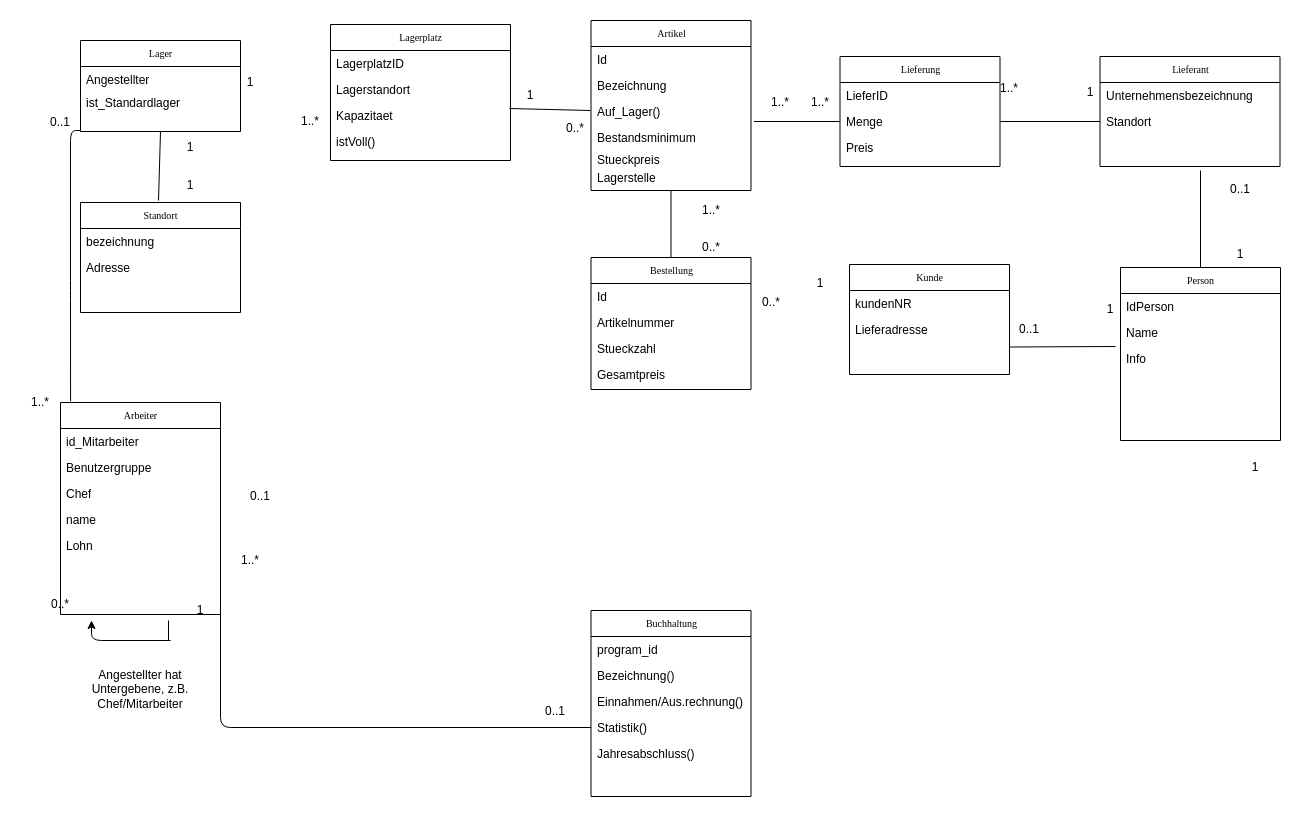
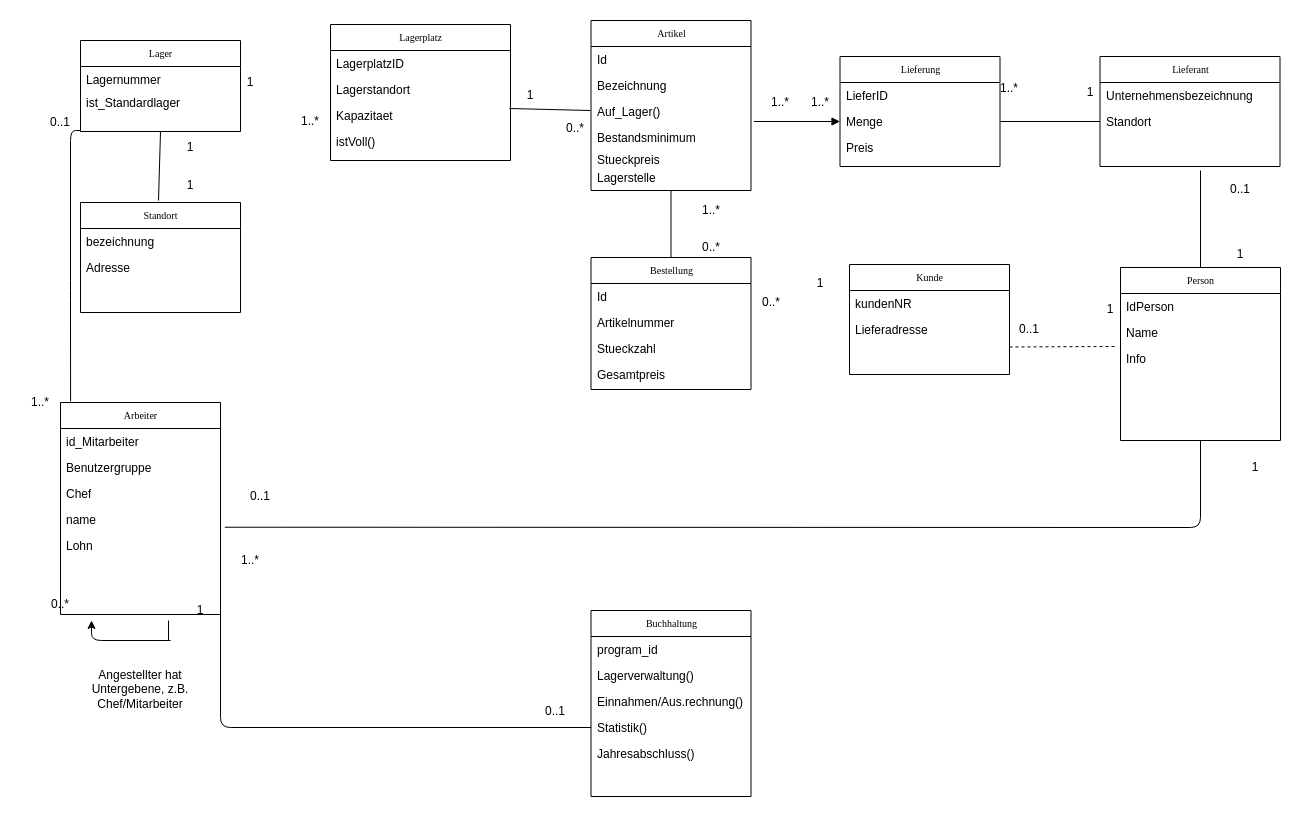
- <mxCell id="9" value="Angestellter" style="text;html=1;strokeColor=none;fillColor=none;align=left;verticalAlign=top;spacingLeft=4;spacingRight=4;whiteSpace=wrap;overflow=hidden;rotatable=0;points=[[0,0.5],[1,0.5]];portConstraint=eastwest;" parent="8" vertex="1"><mxGeometry y="26" width="160" height="26" as="geometry" /></mxCell>
+ <mxCell id="9" value="Lagernummer" style="text;html=1;strokeColor=none;fillColor=none;align=left;verticalAlign=top;spacingLeft=4;spacingRight=4;whiteSpace=wrap;overflow=hidden;rotatable=0;points=[[0,0.5],[1,0.5]];portConstraint=eastwest;" parent="8" vertex="1"><mxGeometry y="26" width="160" height="26" as="geometry" /></mxCell>
- <mxCell id="54" value="" style="endArrow=none;html=1;entryX=0;entryY=0.5;entryDx=0;entryDy=0;exitX=1.018;exitY=-0.115;exitDx=0;exitDy=0;exitPerimeter=0;" parent="1" source="20" target="28" edge="1"><mxGeometry width="50" height="50" relative="1" as="geometry"><mxPoint x="510" y="150" as="sourcePoint" /><mxPoint x="560" y="100" as="targetPoint" /></mxGeometry></mxCell>
+ <mxCell id="54" value="" style="endArrow=block;html=1;entryX=0;entryY=0.5;entryDx=0;entryDy=0;exitX=1.018;exitY=-0.115;exitDx=0;exitDy=0;exitPerimeter=0;" parent="1" source="20" target="28" edge="1"><mxGeometry width="50" height="50" relative="1" as="geometry"><mxPoint x="510" y="150" as="sourcePoint" /><mxPoint x="560" y="100" as="targetPoint" /></mxGeometry></mxCell>
- <mxCell id="83" value="" style="endArrow=none;html=1;exitX=1;exitY=0.75;exitDx=0;exitDy=0;entryX=-0.031;entryY=0.038;entryDx=0;entryDy=0;entryPerimeter=0;" parent="1" source="35" target="81" edge="1"><mxGeometry width="50" height="50" relative="1" as="geometry"><mxPoint x="1020" y="370" as="sourcePoint" /><mxPoint x="1110" y="350" as="targetPoint" /></mxGeometry></mxCell>
+ <mxCell id="83" value="" style="endArrow=none;html=1;exitX=1;exitY=0.75;exitDx=0;exitDy=0;entryX=-0.031;entryY=0.038;entryDx=0;entryDy=0;entryPerimeter=0;dashed=1;" parent="1" source="35" target="81" edge="1"><mxGeometry width="50" height="50" relative="1" as="geometry"><mxPoint x="1020" y="370" as="sourcePoint" /><mxPoint x="1110" y="350" as="targetPoint" /></mxGeometry></mxCell>
+ <mxCell id="88" value="" style="endArrow=none;html=1;entryX=1.027;entryY=-0.203;entryDx=0;entryDy=0;entryPerimeter=0;" parent="1" source="78" target="15" edge="1"><mxGeometry width="50" height="50" relative="1" as="geometry"><mxPoint x="1200" y="490" as="sourcePoint" /><mxPoint x="1200" y="520" as="targetPoint" /><Array as="points"><mxPoint x="1200" y="527" /></Array></mxGeometry></mxCell>
- <mxCell id="4" value="Bezeichnung()" style="text;html=1;strokeColor=none;fillColor=none;align=left;verticalAlign=top;spacingLeft=4;spacingRight=4;whiteSpace=wrap;overflow=hidden;rotatable=0;points=[[0,0.5],[1,0.5]];portConstraint=eastwest;" parent="2" vertex="1"><mxGeometry y="52" width="160" height="26" as="geometry" /></mxCell>
+ <mxCell id="4" value="Lagerverwaltung()" style="text;html=1;strokeColor=none;fillColor=none;align=left;verticalAlign=top;spacingLeft=4;spacingRight=4;whiteSpace=wrap;overflow=hidden;rotatable=0;points=[[0,0.5],[1,0.5]];portConstraint=eastwest;" parent="2" vertex="1"><mxGeometry y="52" width="160" height="26" as="geometry" /></mxCell>
